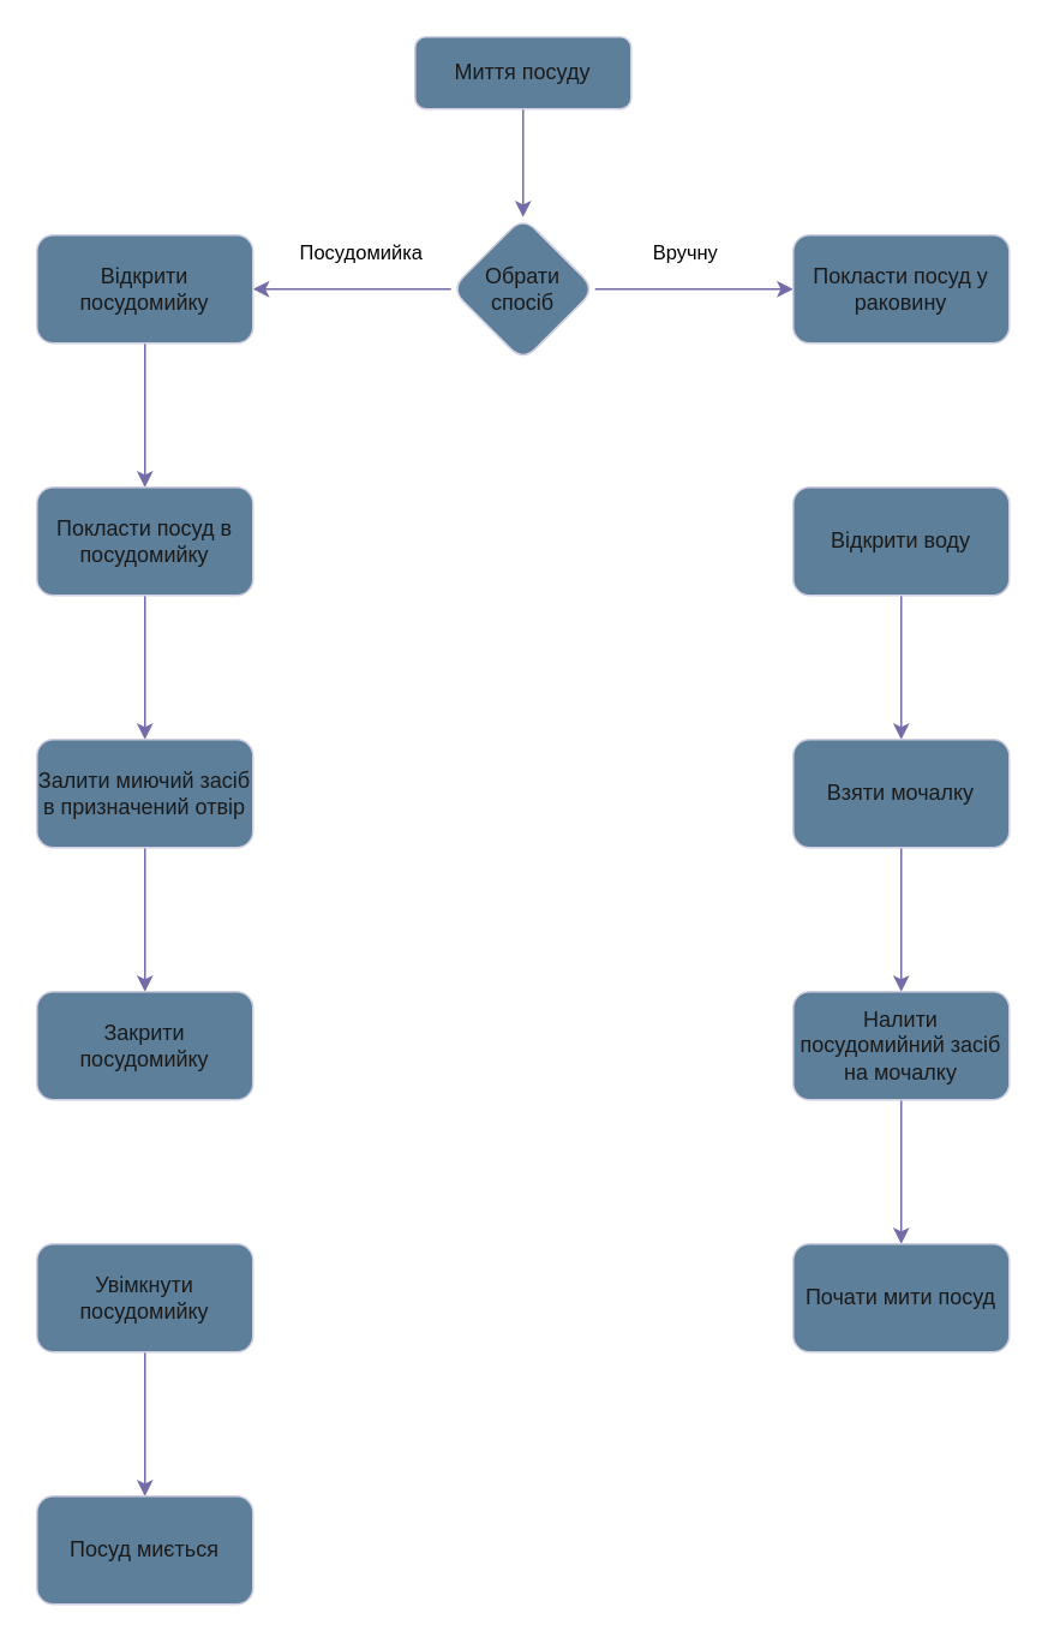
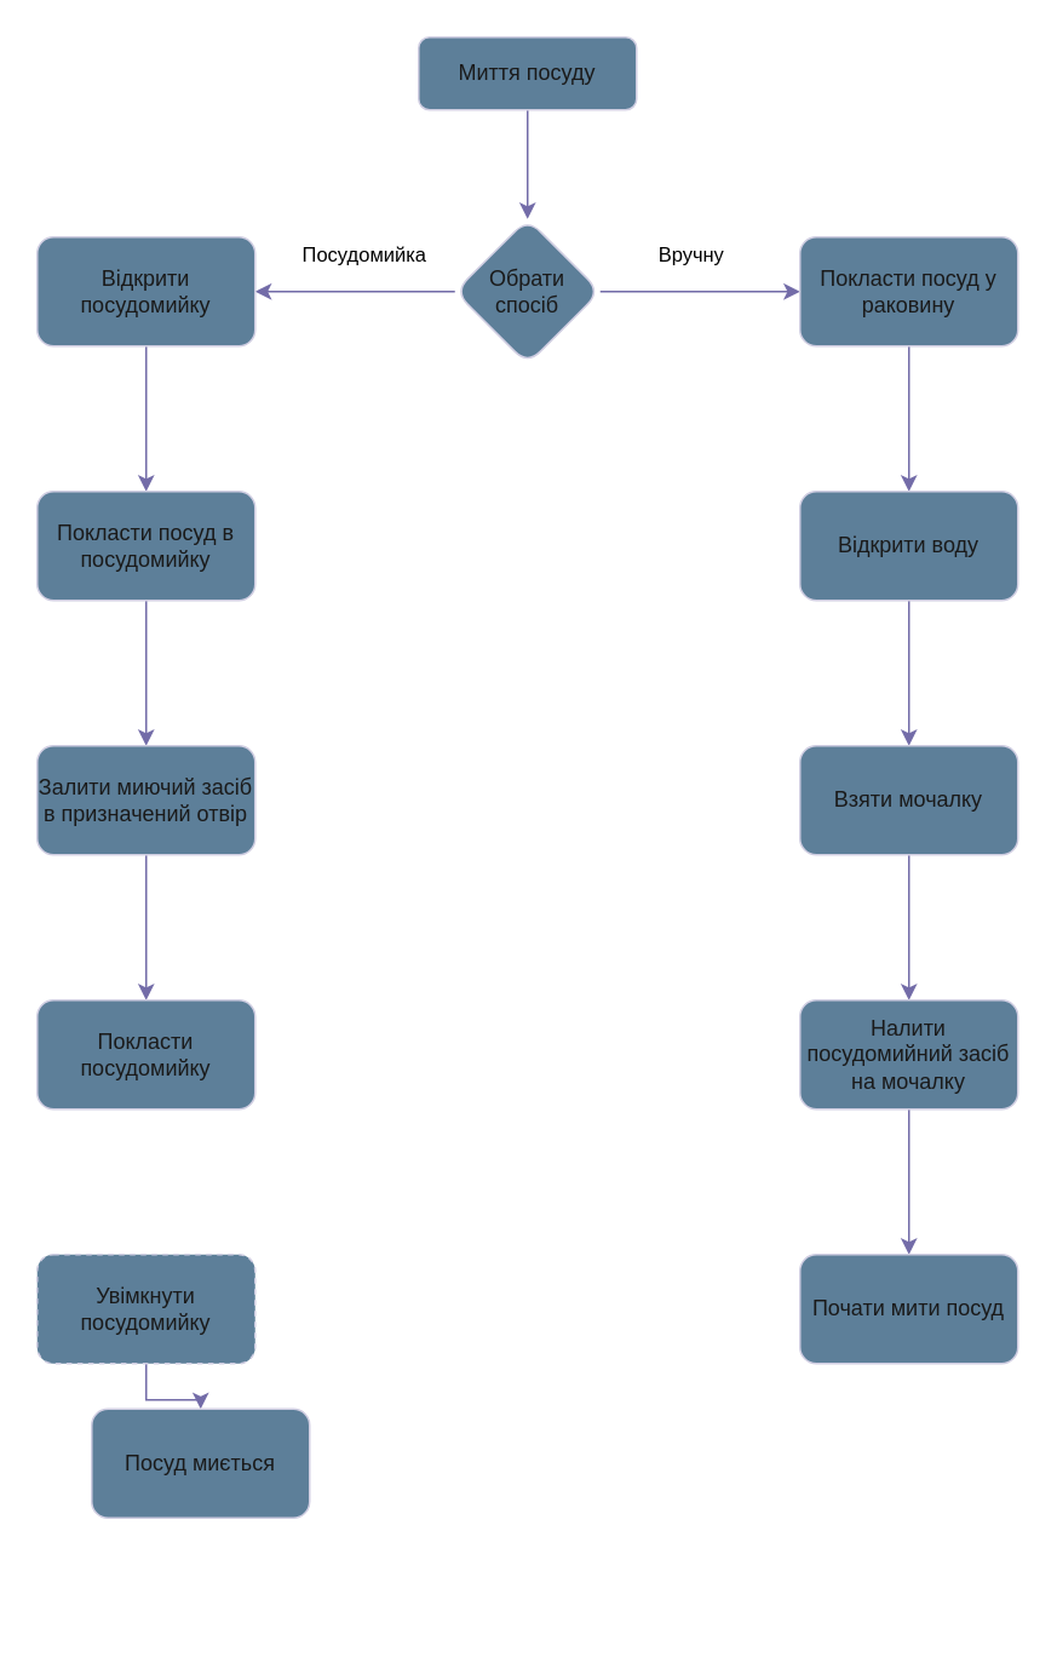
+ <mxCell id="9" value="" style="edgeStyle=orthogonalEdgeStyle;rounded=0;orthogonalLoop=1;jettySize=auto;html=1;labelBackgroundColor=none;strokeColor=#736CA8;fontColor=default;" edge="1" parent="1" source="10" target="14"><mxGeometry relative="1" as="geometry" /></mxCell>
- <mxCell id="22" value="Закрити посудомийку" style="whiteSpace=wrap;html=1;rounded=1;glass=0;strokeWidth=1;shadow=0;labelBackgroundColor=none;fillColor=#5D7F99;strokeColor=#D0CEE2;fontColor=#1A1A1A;" vertex="1" parent="1"><mxGeometry x="20" y="550" width="120" height="60" as="geometry" /></mxCell>
+ <mxCell id="22" value="Покласти посудомийку" style="whiteSpace=wrap;html=1;rounded=1;glass=0;strokeWidth=1;shadow=0;labelBackgroundColor=none;fillColor=#5D7F99;strokeColor=#D0CEE2;fontColor=#1A1A1A;" vertex="1" parent="1"><mxGeometry x="20" y="550" width="120" height="60" as="geometry" /></mxCell>
- <mxCell id="24" value="Увімкнути посудомийку" style="whiteSpace=wrap;html=1;rounded=1;glass=0;strokeWidth=1;shadow=0;labelBackgroundColor=none;fillColor=#5D7F99;strokeColor=#D0CEE2;fontColor=#1A1A1A;" vertex="1" parent="1"><mxGeometry x="20" y="690" width="120" height="60" as="geometry" /></mxCell>
+ <mxCell id="24" value="Увімкнути посудомийку" style="whiteSpace=wrap;html=1;rounded=1;glass=0;strokeWidth=1;shadow=0;labelBackgroundColor=none;fillColor=#5D7F99;strokeColor=#D0CEE2;fontColor=#1A1A1A;dashed=1;" vertex="1" parent="1"><mxGeometry x="20" y="690" width="120" height="60" as="geometry" /></mxCell>
- <mxCell id="25" value="Посуд миється" style="whiteSpace=wrap;html=1;rounded=1;glass=0;strokeWidth=1;shadow=0;labelBackgroundColor=none;fillColor=#5D7F99;strokeColor=#D0CEE2;fontColor=#1A1A1A;" vertex="1" parent="1"><mxGeometry x="20" y="830" width="120" height="60" as="geometry" /></mxCell>
+ <mxCell id="25" value="Посуд миється" style="whiteSpace=wrap;html=1;rounded=1;glass=0;strokeWidth=1;shadow=0;labelBackgroundColor=none;fillColor=#5D7F99;strokeColor=#D0CEE2;fontColor=#1A1A1A;" vertex="1" parent="1"><mxGeometry x="50" y="775" width="120" height="60" as="geometry" /></mxCell>
